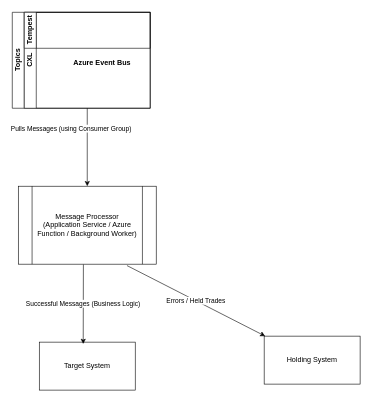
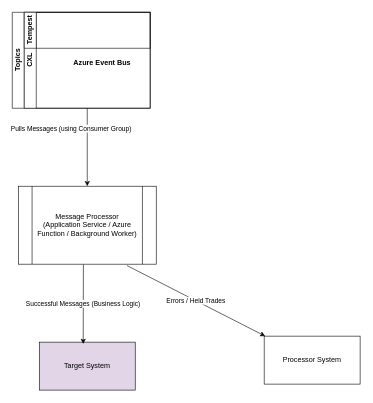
- <mxCell id="3" value="Holding System" style="rounded=0;whiteSpace=wrap;html=1;" parent="1" vertex="1"><mxGeometry x="440" y="560" width="160" height="80" as="geometry" /></mxCell>
+ <mxCell id="3" value="Processor System" style="rounded=0;whiteSpace=wrap;html=1;" parent="1" vertex="1"><mxGeometry x="440" y="560" width="160" height="80" as="geometry" /></mxCell>
- <mxCell id="2" value="Target System" style="rounded=0;whiteSpace=wrap;html=1;" parent="1" vertex="1"><mxGeometry x="65" y="570" width="160" height="80" as="geometry" /></mxCell>
+ <mxCell id="2" value="Target System" style="rounded=0;whiteSpace=wrap;html=1;fillColor=#e1d5e7;" parent="1" vertex="1"><mxGeometry x="65" y="570" width="160" height="80" as="geometry" /></mxCell>
